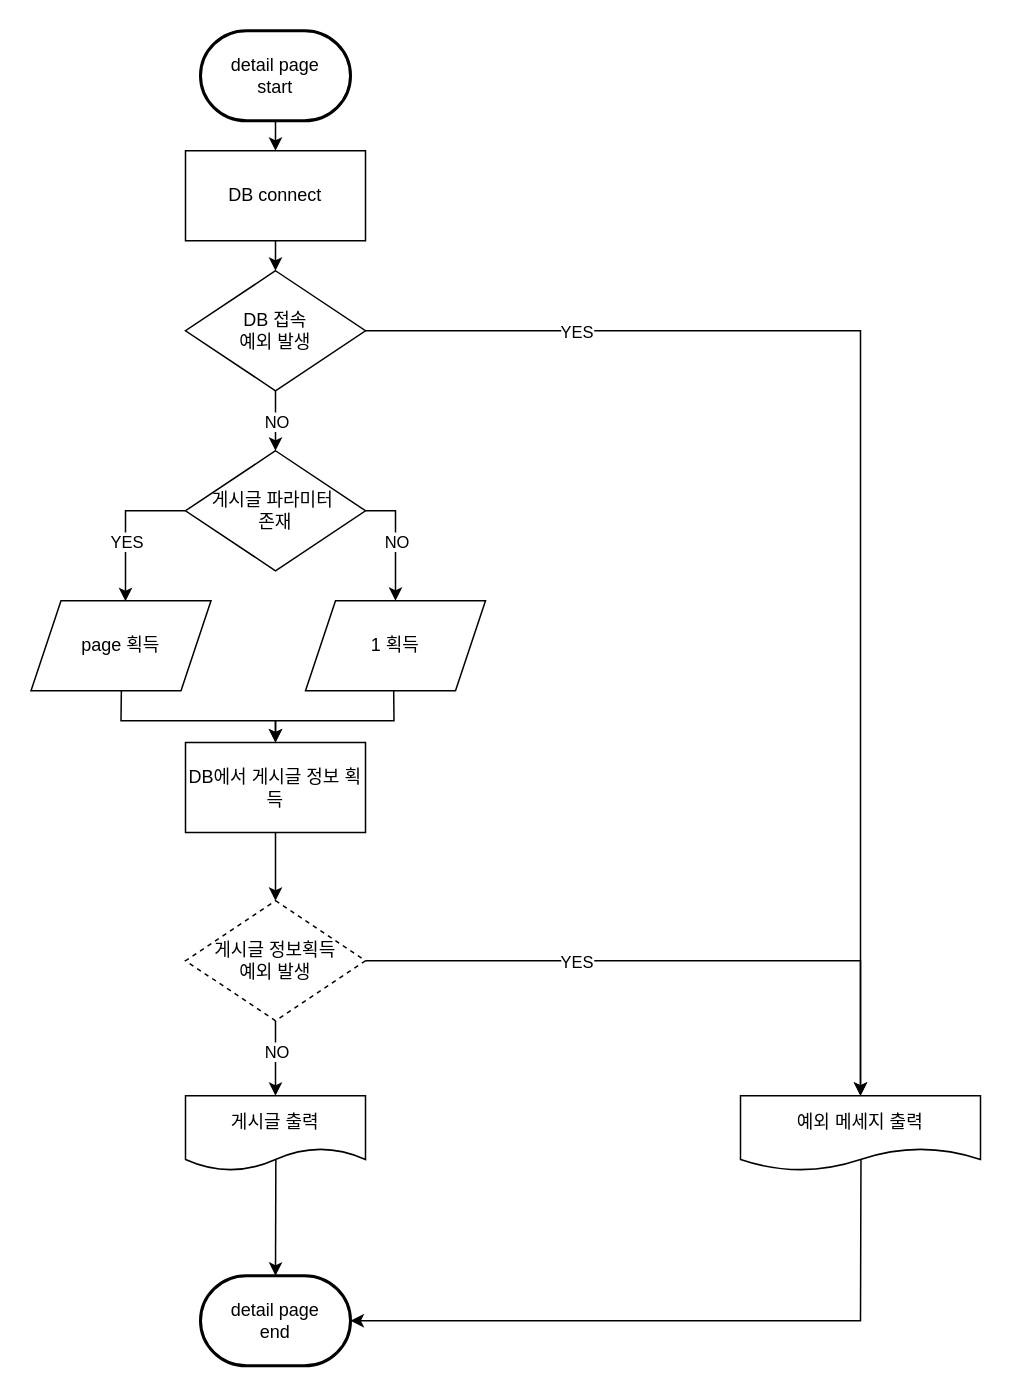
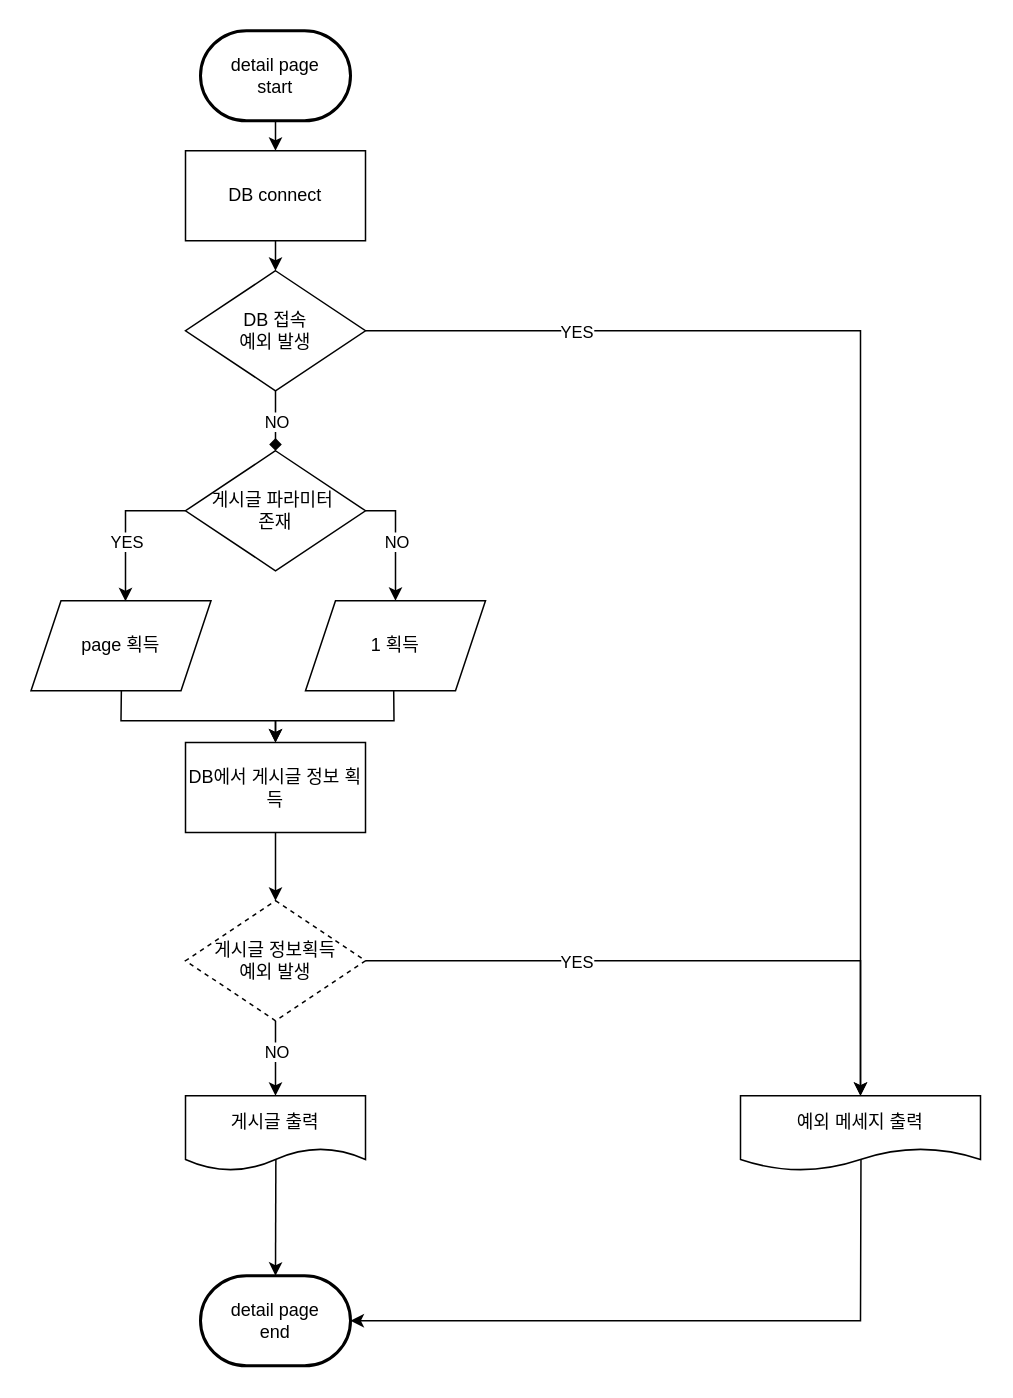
- <mxCell id="13" value="" style="endArrow=classic;html=1;rounded=0;exitX=0.5;exitY=1;exitDx=0;exitDy=0;entryX=0.5;entryY=0;entryDx=0;entryDy=0;" edge="1" parent="1" source="5" target="7"><mxGeometry relative="1" as="geometry"><mxPoint x="113" y="400" as="sourcePoint" /><mxPoint x="213" y="400" as="targetPoint" /></mxGeometry></mxCell>
+ <mxCell id="13" value="" style="endArrow=diamond;html=1;rounded=0;exitX=0.5;exitY=1;exitDx=0;exitDy=0;entryX=0.5;entryY=0;entryDx=0;entryDy=0;" edge="1" parent="1" source="5" target="7"><mxGeometry relative="1" as="geometry"><mxPoint x="113" y="400" as="sourcePoint" /><mxPoint x="213" y="400" as="targetPoint" /></mxGeometry></mxCell>
